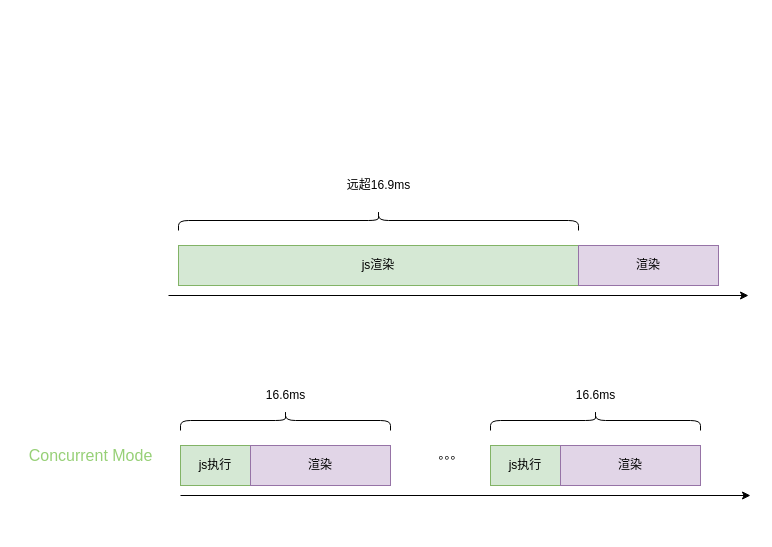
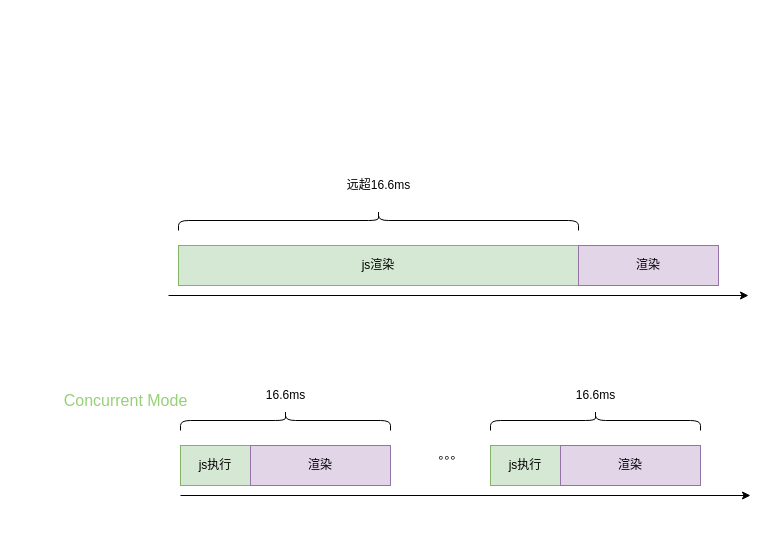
- <mxCell id="16" value="远超16.9ms" style="text;html=1;align=center;verticalAlign=middle;resizable=0;points=[];autosize=1;strokeColor=none;" vertex="1" parent="1"><mxGeometry x="338" y="175" width="80" height="20" as="geometry" /></mxCell>
+ <mxCell id="16" value="远超16.6ms" style="text;html=1;align=center;verticalAlign=middle;resizable=0;points=[];autosize=1;strokeColor=none;" vertex="1" parent="1"><mxGeometry x="338" y="175" width="80" height="20" as="geometry" /></mxCell>
- <mxCell id="17" value="&lt;font style=&quot;font-size: 16px&quot; color=&quot;#97d077&quot;&gt;Concurrent Mode&lt;/font&gt;" style="text;html=1;align=center;verticalAlign=middle;resizable=0;points=[];autosize=1;strokeColor=none;" vertex="1" parent="1"><mxGeometry x="20" y="445" width="140" height="20" as="geometry" /></mxCell>
+ <mxCell id="17" value="&lt;font style=&quot;font-size: 16px&quot; color=&quot;#97d077&quot;&gt;Concurrent Mode&lt;/font&gt;" style="text;html=1;align=center;verticalAlign=middle;resizable=0;points=[];autosize=1;strokeColor=none;" vertex="1" parent="1"><mxGeometry x="55" y="390" width="140" height="20" as="geometry" /></mxCell>
